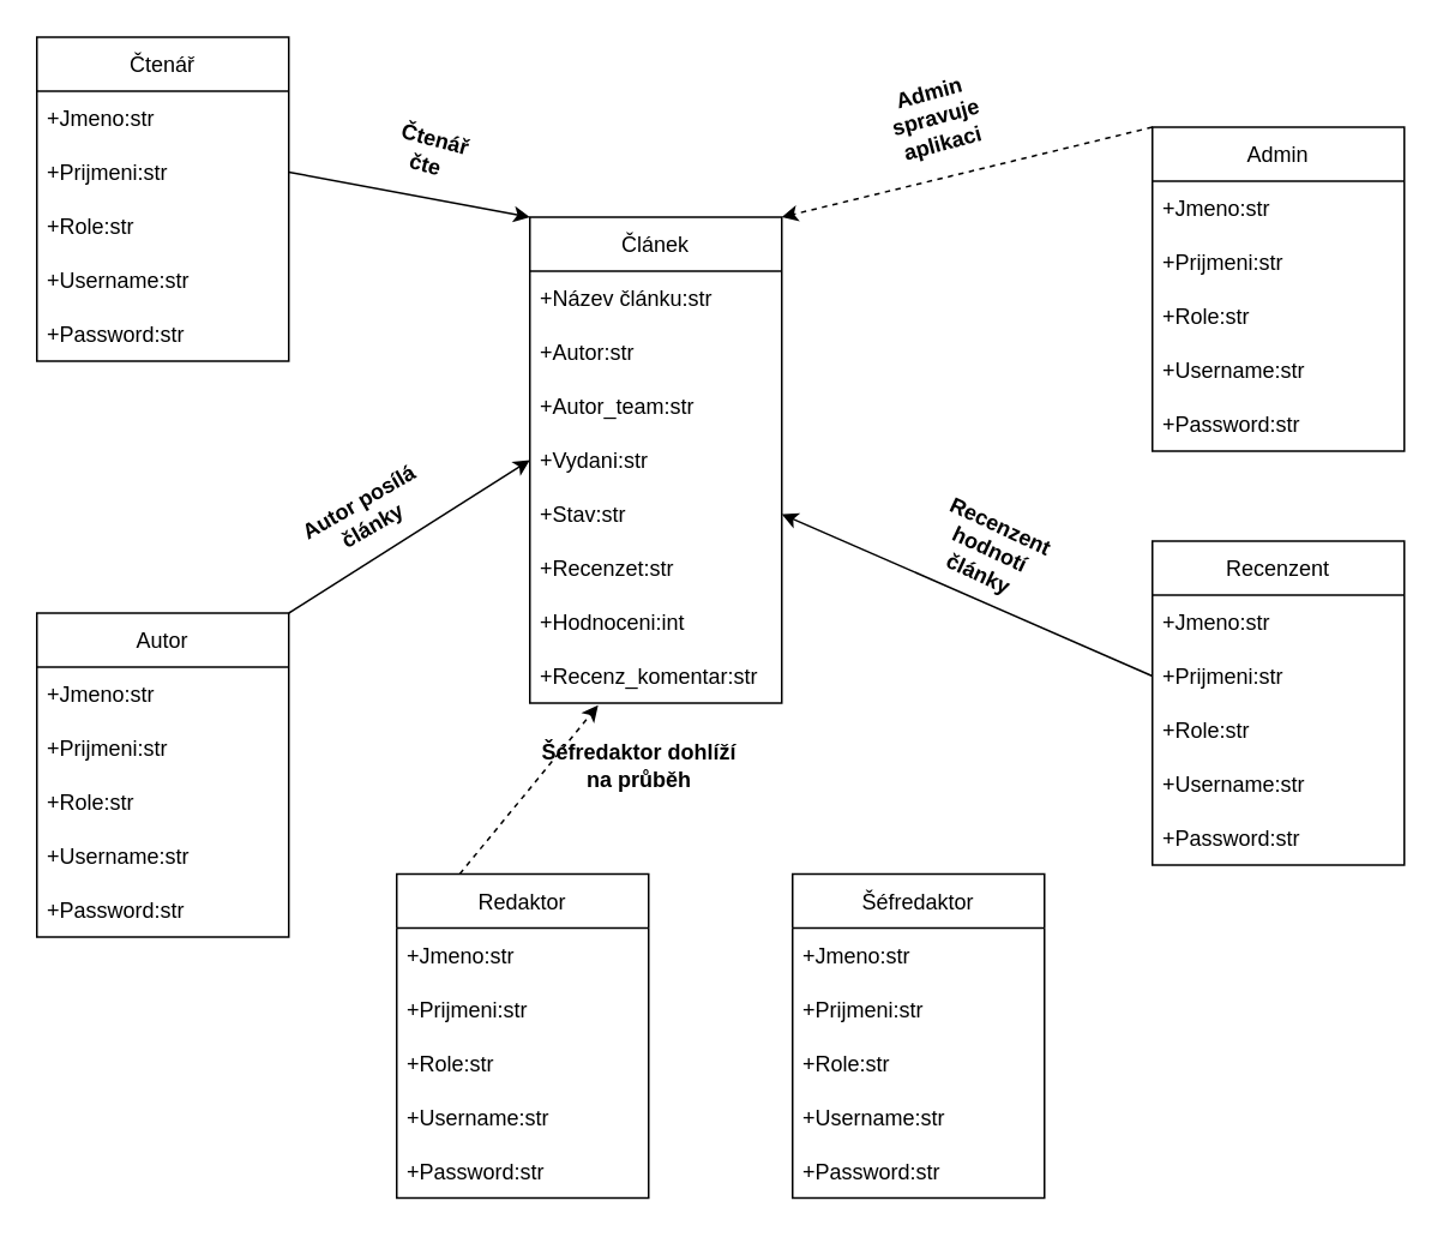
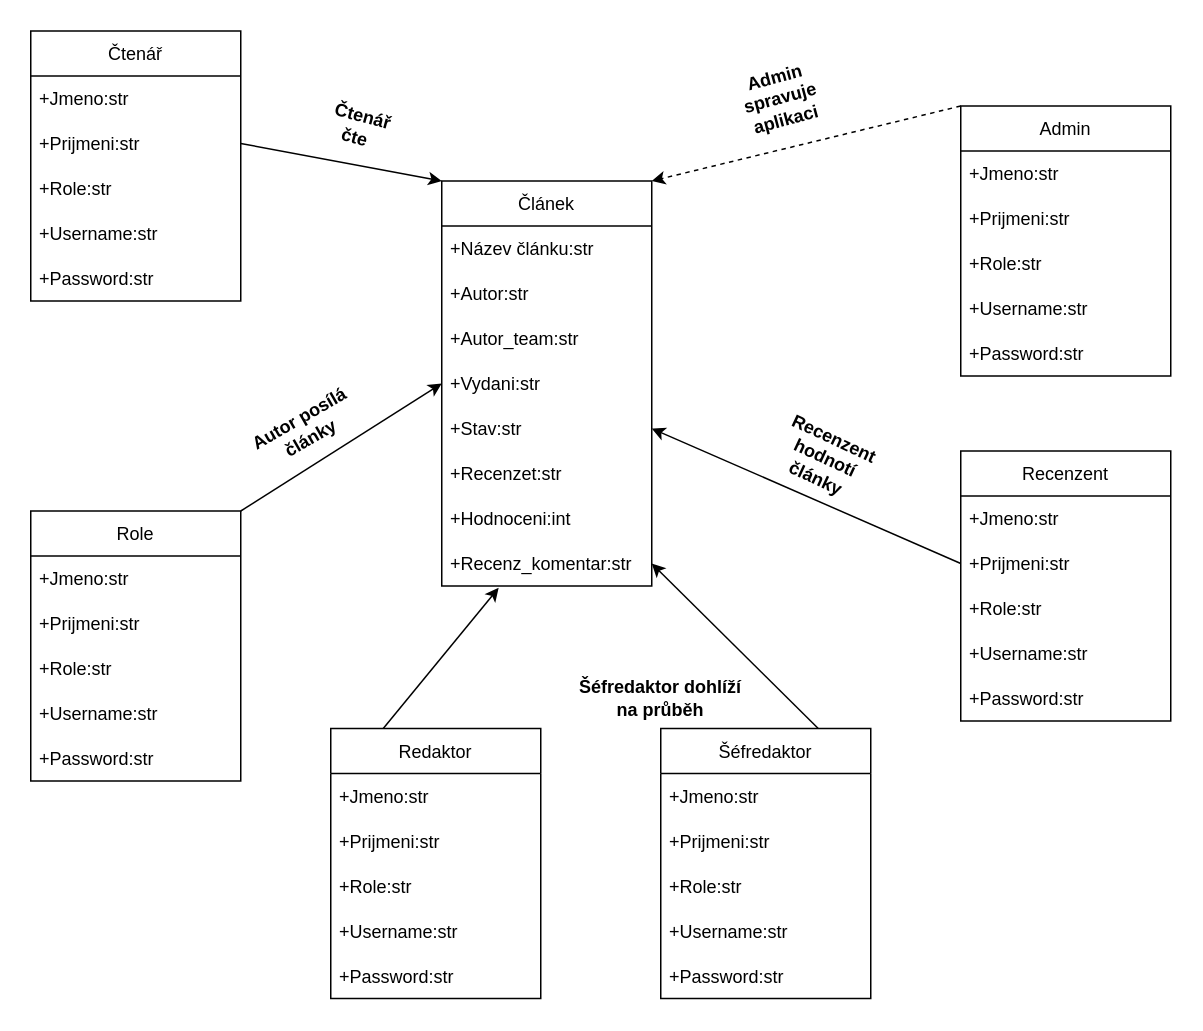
- <mxCell id="17" value="Autor" style="swimlane;fontStyle=0;childLayout=stackLayout;horizontal=1;startSize=30;horizontalStack=0;resizeParent=1;resizeParentMax=0;resizeLast=0;collapsible=1;marginBottom=0;" vertex="1" parent="1"><mxGeometry y="340" width="140" height="180" as="geometry" x="20" /></mxCell>
+ <mxCell id="17" value="Role" style="swimlane;fontStyle=0;childLayout=stackLayout;horizontal=1;startSize=30;horizontalStack=0;resizeParent=1;resizeParentMax=0;resizeLast=0;collapsible=1;marginBottom=0;" vertex="1" parent="1"><mxGeometry y="340" width="140" height="180" as="geometry" x="20" /></mxCell>
- <mxCell id="53" value="&lt;b&gt;Šéfredaktor dohlíží na průběh&lt;/b&gt;" style="text;html=1;strokeColor=none;fillColor=none;align=center;verticalAlign=middle;whiteSpace=wrap;rounded=0;" vertex="1" parent="1"><mxGeometry x="295" y="410" width="120" height="30" as="geometry" /></mxCell>
+ <mxCell id="53" value="&lt;b&gt;Šéfredaktor dohlíží na průběh&lt;/b&gt;" style="text;html=1;strokeColor=none;fillColor=none;align=center;verticalAlign=middle;whiteSpace=wrap;rounded=0;" vertex="1" parent="1"><mxGeometry x="380" y="450" width="120" height="30" as="geometry" /></mxCell>
+ <mxCell id="52" value="" style="endArrow=classic;html=1;rounded=0;exitX=0.75;exitY=0;exitDx=0;exitDy=0;entryX=1;entryY=0.5;entryDx=0;entryDy=0;" edge="1" parent="1" source="29" target="10"><mxGeometry width="50" height="50" relative="1" as="geometry"><mxPoint x="420" y="460" as="sourcePoint" /><mxPoint x="470" y="410" as="targetPoint" /></mxGeometry></mxCell>
- <mxCell id="51" value="" style="endArrow=classic;html=1;rounded=0;exitX=0.25;exitY=0;exitDx=0;exitDy=0;entryX=0.271;entryY=1.041;entryDx=0;entryDy=0;entryPerimeter=0;dashed=1;" edge="1" parent="1" source="23" target="10"><mxGeometry width="50" height="50" relative="1" as="geometry"><mxPoint x="420" y="370" as="sourcePoint" /><mxPoint x="470" y="320" as="targetPoint" /></mxGeometry></mxCell>
+ <mxCell id="51" value="" style="endArrow=classic;html=1;rounded=0;exitX=0.25;exitY=0;exitDx=0;exitDy=0;entryX=0.271;entryY=1.041;entryDx=0;entryDy=0;entryPerimeter=0;" edge="1" parent="1" source="23" target="10"><mxGeometry width="50" height="50" relative="1" as="geometry"><mxPoint x="420" y="370" as="sourcePoint" /><mxPoint x="470" y="320" as="targetPoint" /></mxGeometry></mxCell>
